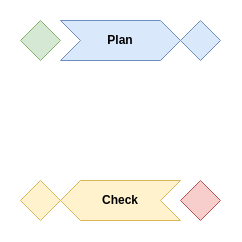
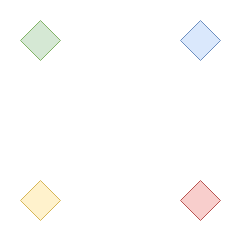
- <mxCell id="2" value="&lt;b&gt;Plan&lt;/b&gt;" style="shape=step;perimeter=stepPerimeter;whiteSpace=wrap;html=1;fixedSize=1;fillColor=#dae8fc;strokeColor=#6c8ebf;" vertex="1" parent="1"><mxGeometry x="60" y="20" width="120" height="40" as="geometry" /></mxCell>
- <mxCell id="3" value="Check" style="shape=step;perimeter=stepPerimeter;whiteSpace=wrap;html=1;fixedSize=1;direction=west;fillColor=#fff2cc;strokeColor=#d6b656;fontStyle=1" vertex="1" parent="1"><mxGeometry x="60" y="180" width="120" height="40" as="geometry" /></mxCell>
